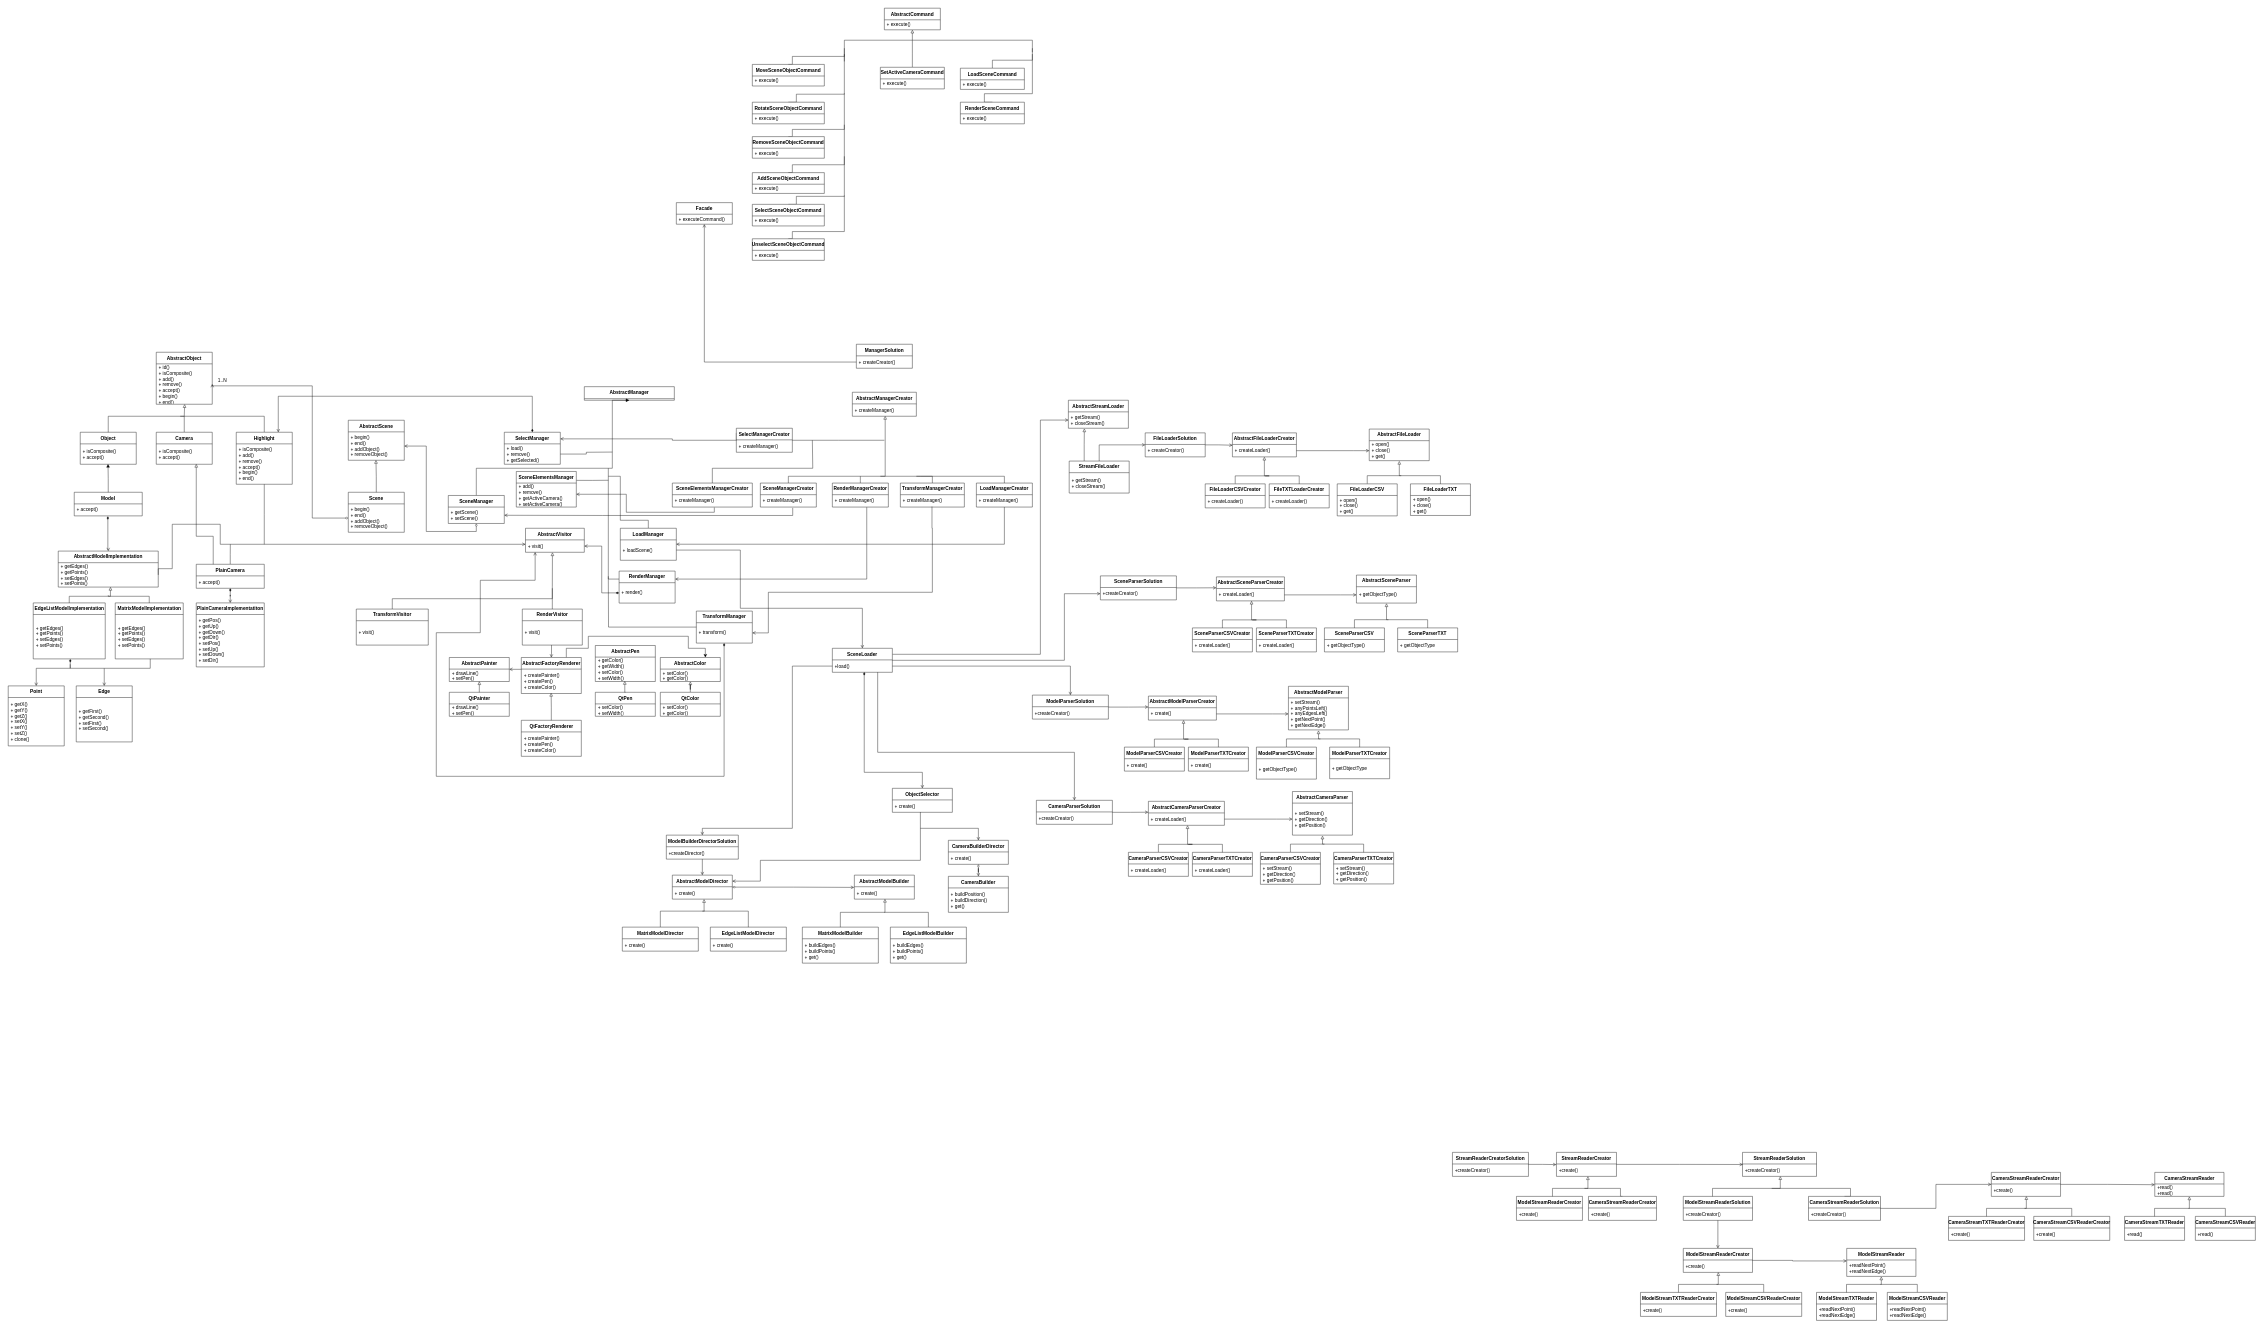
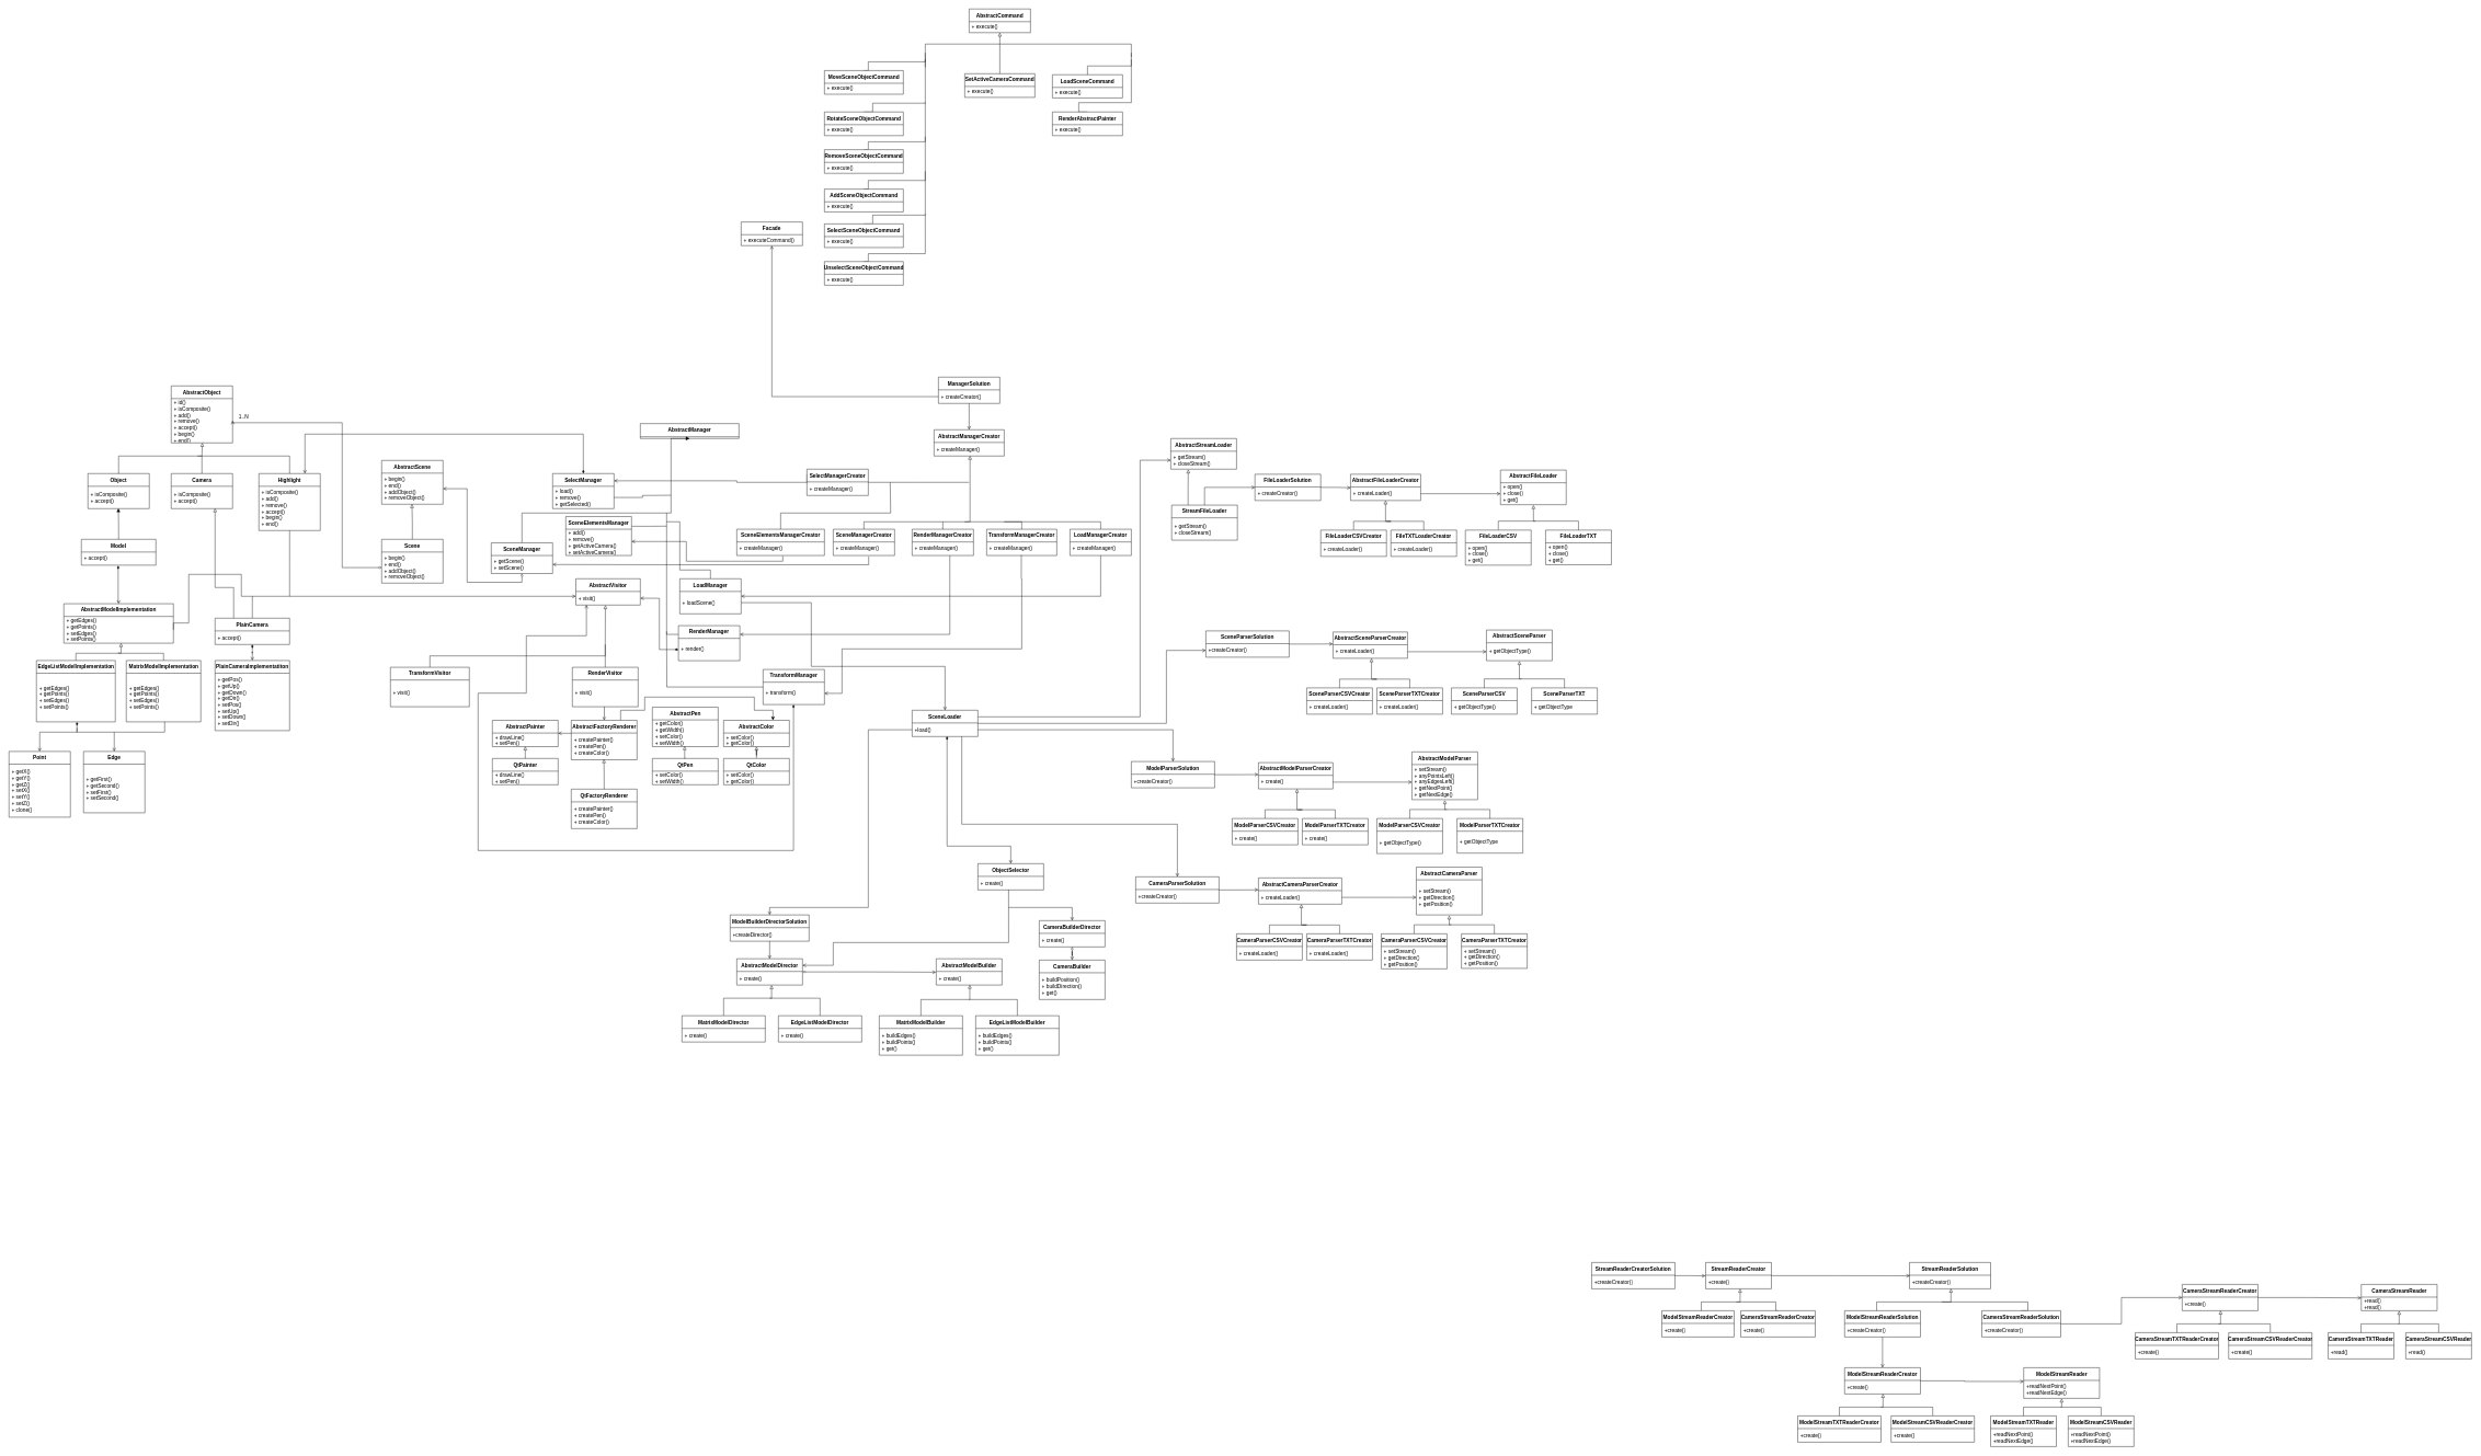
- <mxCell id="12" value="Render&lt;span style=&quot;background-color: transparent; color: light-dark(rgb(0, 0, 0), rgb(255, 255, 255));&quot;&gt;SceneCommand&lt;/span&gt;" style="swimlane;fontStyle=1;align=center;verticalAlign=middle;childLayout=stackLayout;horizontal=1;startSize=29;horizontalStack=0;resizeParent=1;resizeParentMax=0;resizeLast=0;collapsible=0;marginBottom=0;html=1;whiteSpace=wrap;" parent="1" vertex="1"><mxGeometry x="2400" y="255" width="160" height="54" as="geometry" /></mxCell>
+ <mxCell id="12" value="Render&lt;span style=&quot;background-color: transparent; color: light-dark(rgb(0, 0, 0), rgb(255, 255, 255));&quot;&gt;AbstractPainter&lt;/span&gt;" style="swimlane;fontStyle=1;align=center;verticalAlign=middle;childLayout=stackLayout;horizontal=1;startSize=29;horizontalStack=0;resizeParent=1;resizeParentMax=0;resizeLast=0;collapsible=0;marginBottom=0;html=1;whiteSpace=wrap;" parent="1" vertex="1"><mxGeometry x="2400" y="255" width="160" height="54" as="geometry" /></mxCell>
+ <mxCell id="113" style="edgeStyle=orthogonalEdgeStyle;rounded=0;orthogonalLoop=1;jettySize=auto;html=1;exitX=0.5;exitY=1;exitDx=0;exitDy=0;entryX=0.5;entryY=0;entryDx=0;entryDy=0;endArrow=open;endFill=0;" parent="1" source="114" target="127" edge="1"><mxGeometry relative="1" as="geometry" /></mxCell>
